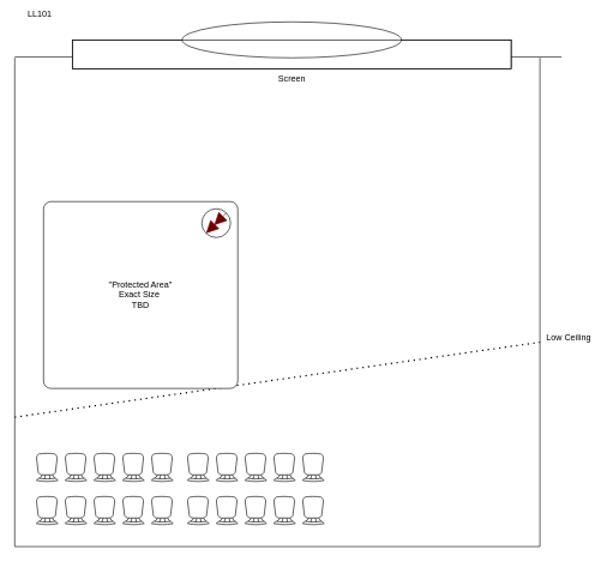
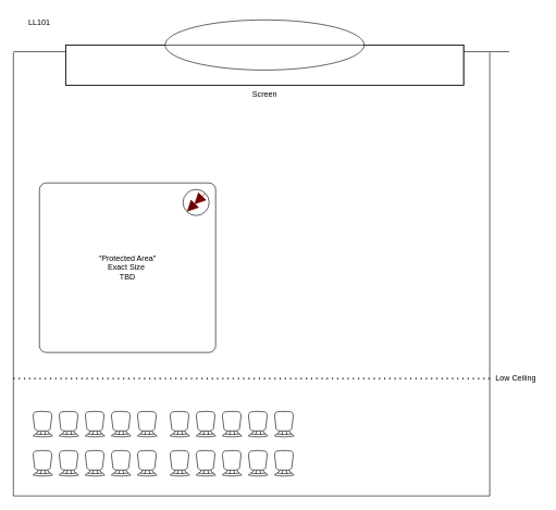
- <mxCell id="2" value="LL101" style="text;html=1;strokeColor=none;fillColor=none;align=center;verticalAlign=middle;whiteSpace=wrap;rounded=0;" vertex="1" parent="1"><mxGeometry x="25" y="5" width="60" height="30" as="geometry" /></mxCell>
+ <mxCell id="2" value="LL101" style="text;html=1;strokeColor=none;fillColor=none;align=center;verticalAlign=middle;whiteSpace=wrap;rounded=0;" vertex="1" parent="1"><mxGeometry x="30" y="20" width="60" height="30" as="geometry" /></mxCell>
- <mxCell id="31" value="Screen" style="verticalLabelPosition=bottom;outlineConnect=0;align=center;dashed=0;html=1;verticalAlign=top;shape=mxgraph.pid.misc.rotary_screen;" vertex="1" parent="1"><mxGeometry x="100" y="30" width="610" height="65" as="geometry" /></mxCell>
+ <mxCell id="31" value="Screen" style="verticalLabelPosition=bottom;outlineConnect=0;align=center;dashed=0;html=1;verticalAlign=top;shape=mxgraph.pid.misc.rotary_screen;" vertex="1" parent="1"><mxGeometry x="100" y="30" width="610" height="100" as="geometry" /></mxCell>
- <mxCell id="29" value="Low Ceiling" style="text;html=1;strokeColor=none;fillColor=none;align=center;verticalAlign=middle;whiteSpace=wrap;rounded=0;" vertex="1" parent="1"><mxGeometry x="750" y="455" width="80" height="30" as="geometry" /></mxCell>
+ <mxCell id="29" value="Low Ceiling" style="text;html=1;strokeColor=none;fillColor=none;align=center;verticalAlign=middle;whiteSpace=wrap;rounded=0;" vertex="1" parent="1"><mxGeometry x="750" y="565" width="80" height="30" as="geometry" /></mxCell>
